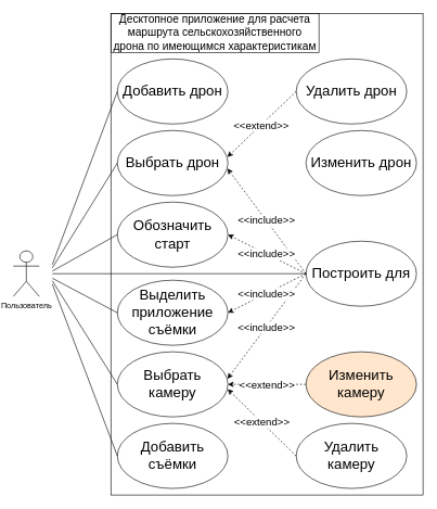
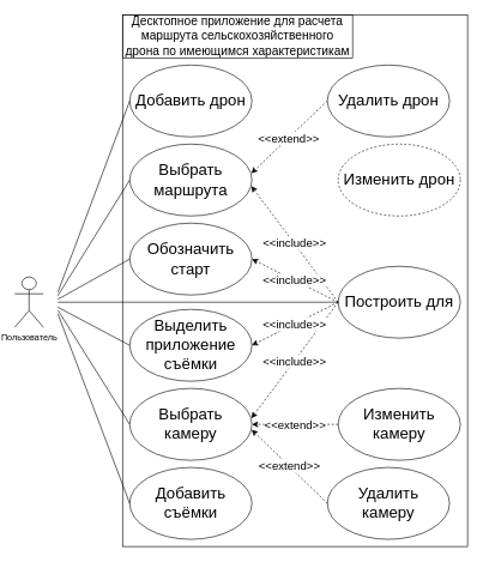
- <mxCell id="23" value="&lt;font style=&quot;font-size: 22px;&quot;&gt;Выбрать дрон&lt;/font&gt;" style="ellipse;whiteSpace=wrap;html=1;" parent="1" vertex="1"><mxGeometry x="180" y="200" width="170" height="100" as="geometry" /></mxCell>
+ <mxCell id="23" value="&lt;font style=&quot;font-size: 22px;&quot;&gt;Выбрать маршрута&lt;/font&gt;" style="ellipse;whiteSpace=wrap;html=1;" parent="1" vertex="1"><mxGeometry x="180" y="200" width="170" height="100" as="geometry" /></mxCell>
- <mxCell id="22" value="&lt;font style=&quot;font-size: 22px;&quot;&gt;Изменить дрон&lt;/font&gt;" style="ellipse;whiteSpace=wrap;html=1;" parent="1" vertex="1"><mxGeometry x="470" y="200" width="170" height="100" as="geometry" /></mxCell>
+ <mxCell id="22" value="&lt;font style=&quot;font-size: 22px;&quot;&gt;Изменить дрон&lt;/font&gt;" style="ellipse;whiteSpace=wrap;html=1;dashed=1;" parent="1" vertex="1"><mxGeometry x="470" y="200" width="170" height="100" as="geometry" /></mxCell>
- <mxCell id="6" value="&lt;font style=&quot;font-size: 22px;&quot;&gt;Изменить камеру&lt;/font&gt;" style="ellipse;whiteSpace=wrap;html=1;fillColor=#ffe6cc;" parent="1" vertex="1"><mxGeometry x="470" y="540" width="170" height="100" as="geometry" /></mxCell>
+ <mxCell id="6" value="&lt;font style=&quot;font-size: 22px;&quot;&gt;Изменить камеру&lt;/font&gt;" style="ellipse;whiteSpace=wrap;html=1;" parent="1" vertex="1"><mxGeometry x="470" y="540" width="170" height="100" as="geometry" /></mxCell>
